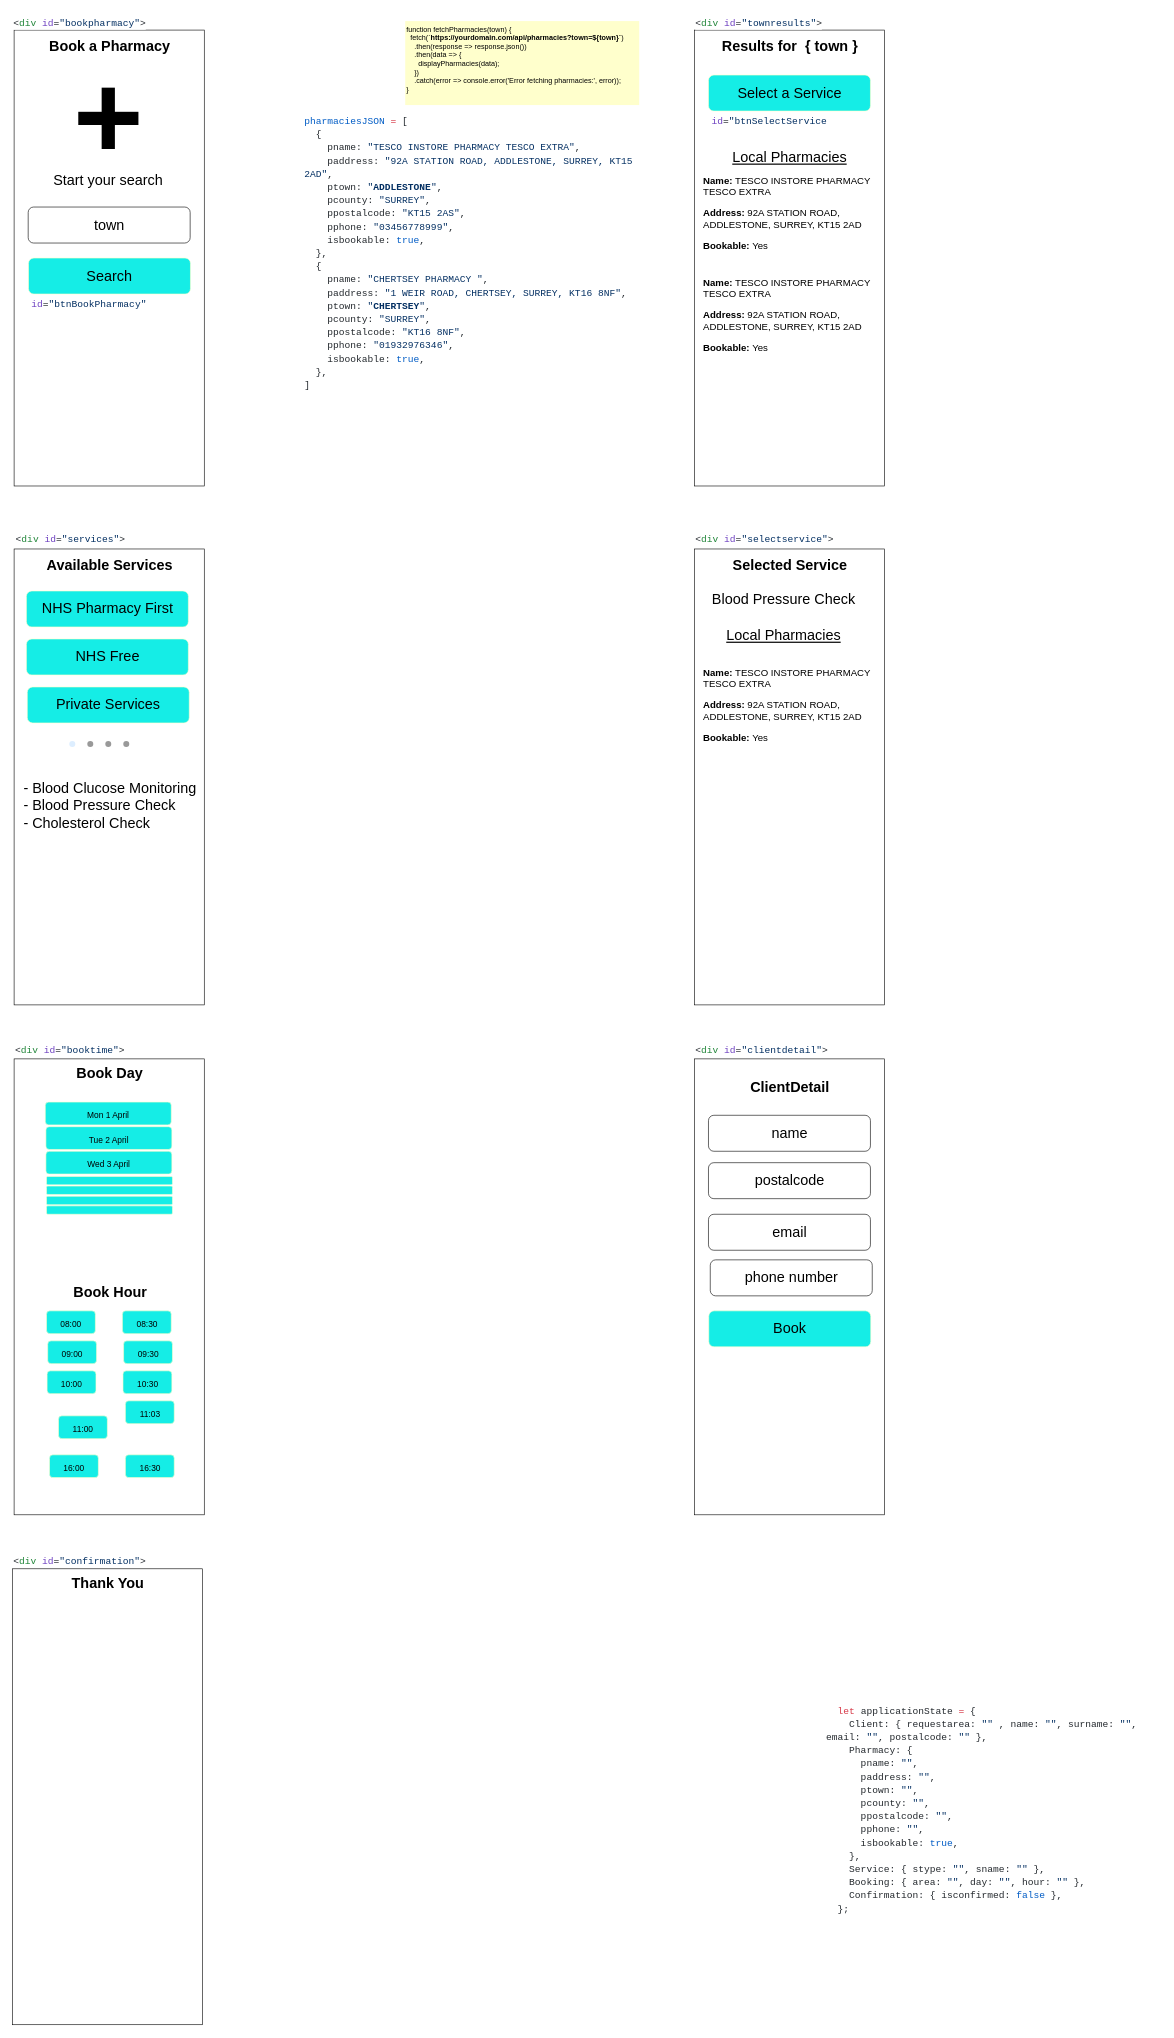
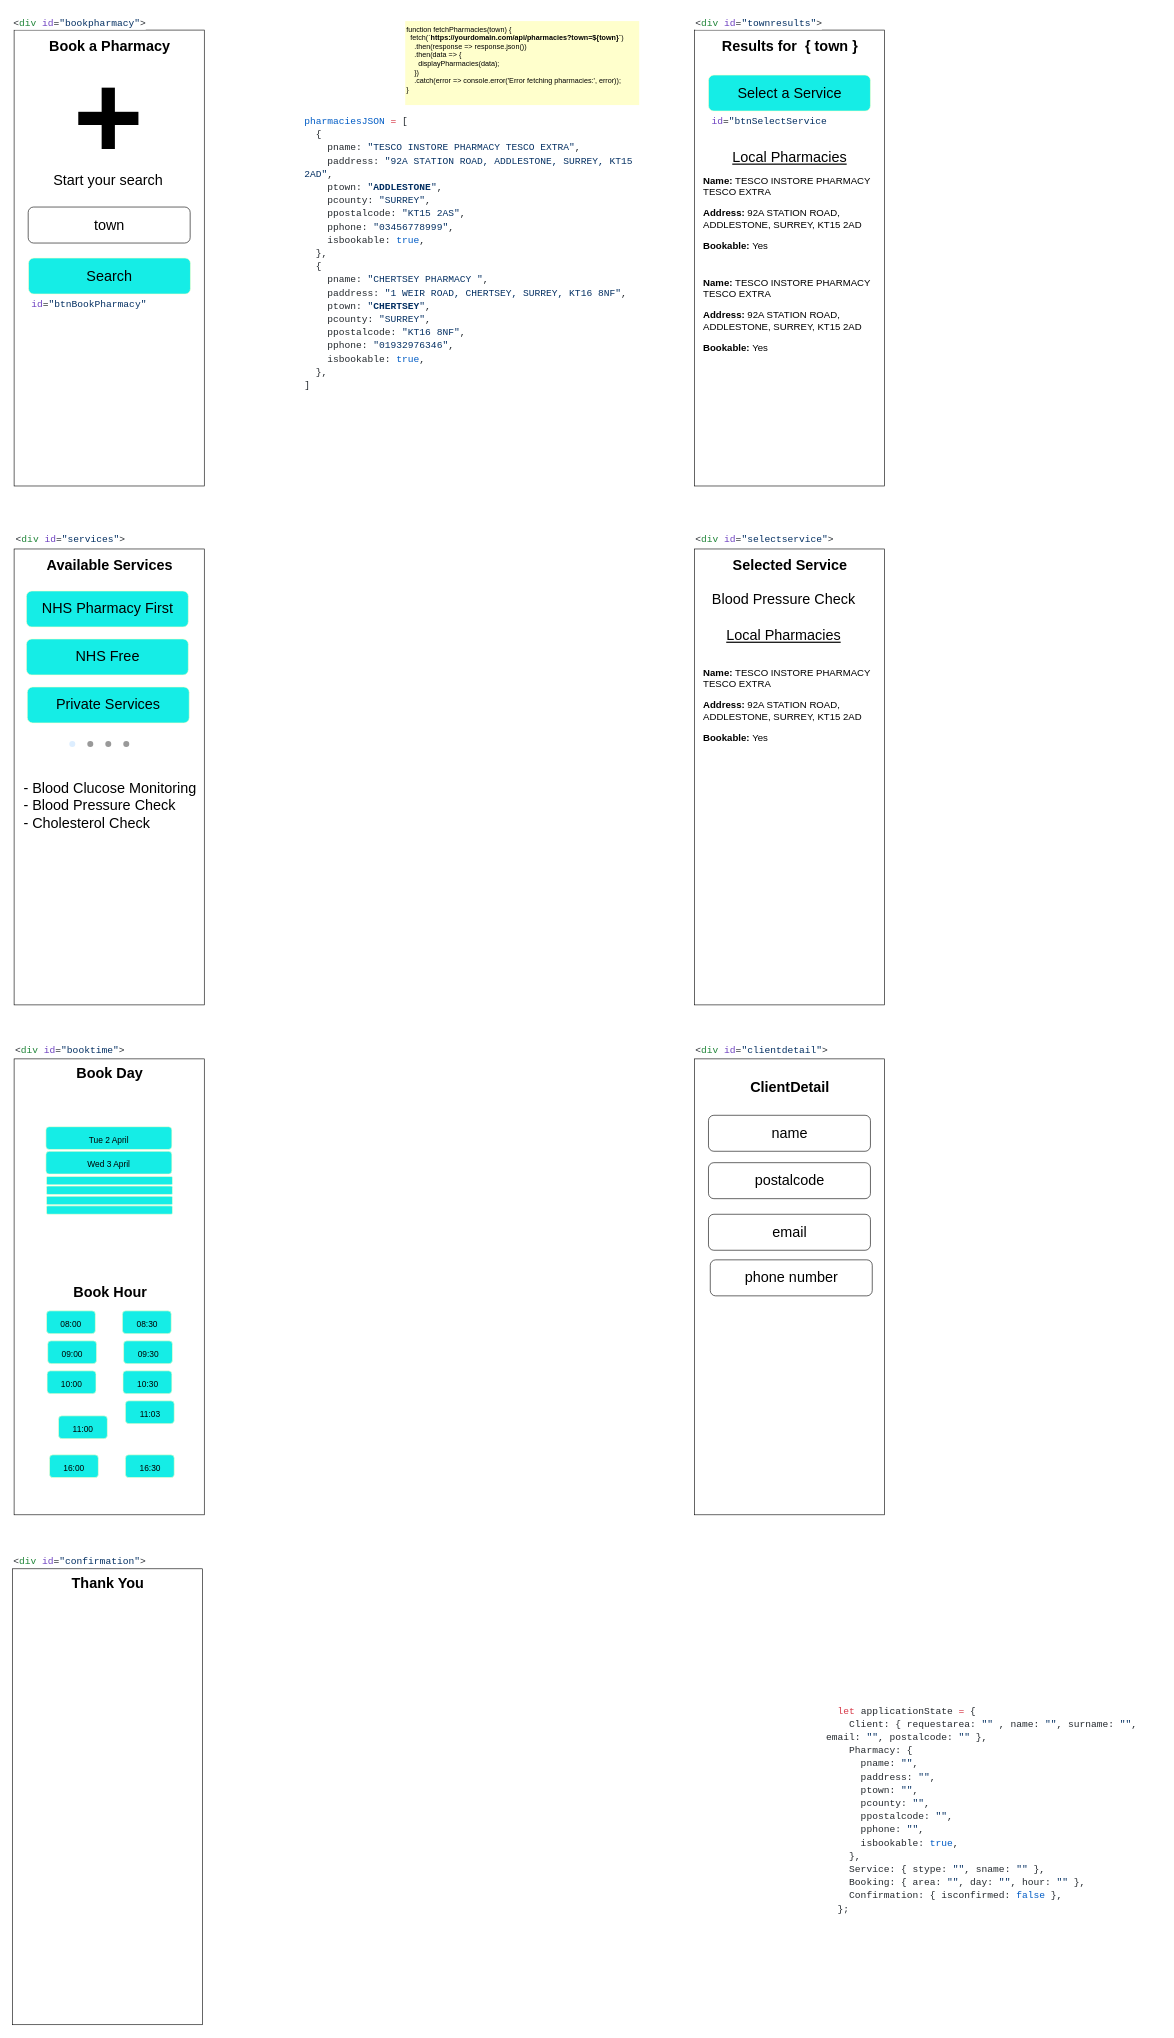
- <mxCell id="40" value="&lt;font style=&quot;font-size: 14px;&quot;&gt;Mon 1 April&lt;/font&gt;" style="rounded=1;whiteSpace=wrap;html=1;fontSize=24;fillColor=#15EDE6;strokeColor=#FFFFCC;" parent="1" vertex="1"><mxGeometry x="75" y="1836" width="210" height="38" as="geometry" /></mxCell>
- <mxCell id="62" value="Book" style="rounded=1;whiteSpace=wrap;html=1;fontSize=24;fillColor=#15EDE6;strokeColor=#FFFFCC;" parent="1" vertex="1"><mxGeometry x="1181" y="2184" width="270" height="60" as="geometry" /></mxCell>
